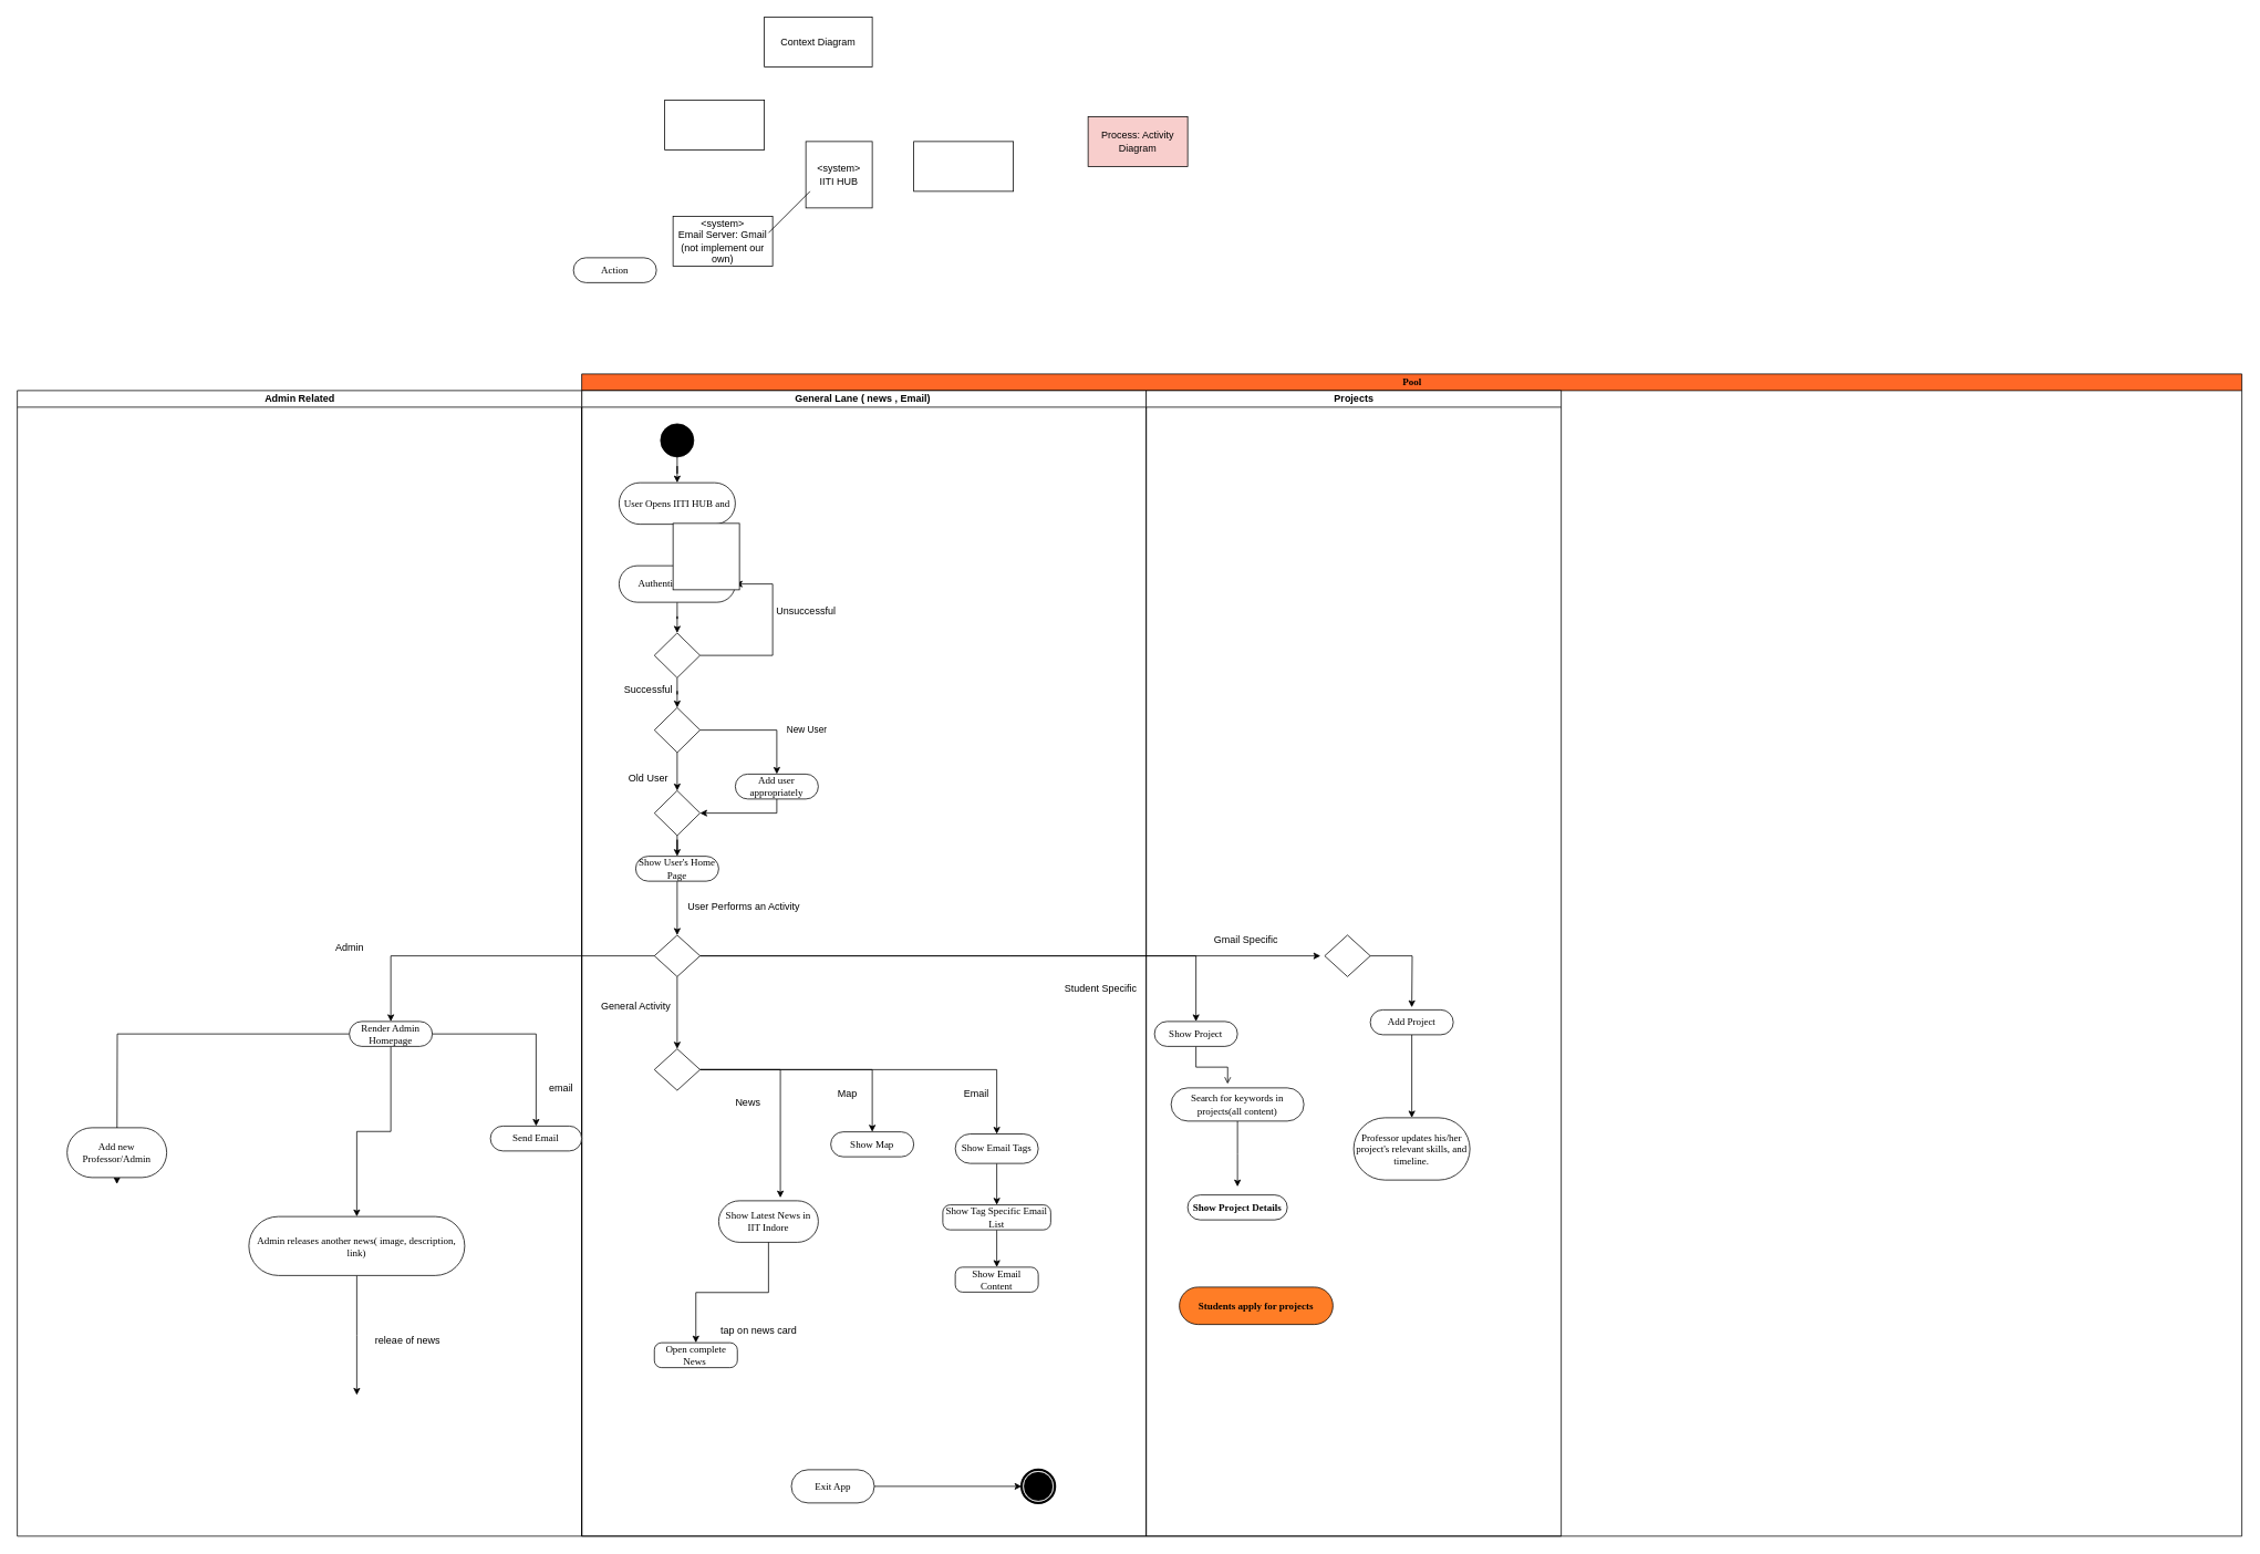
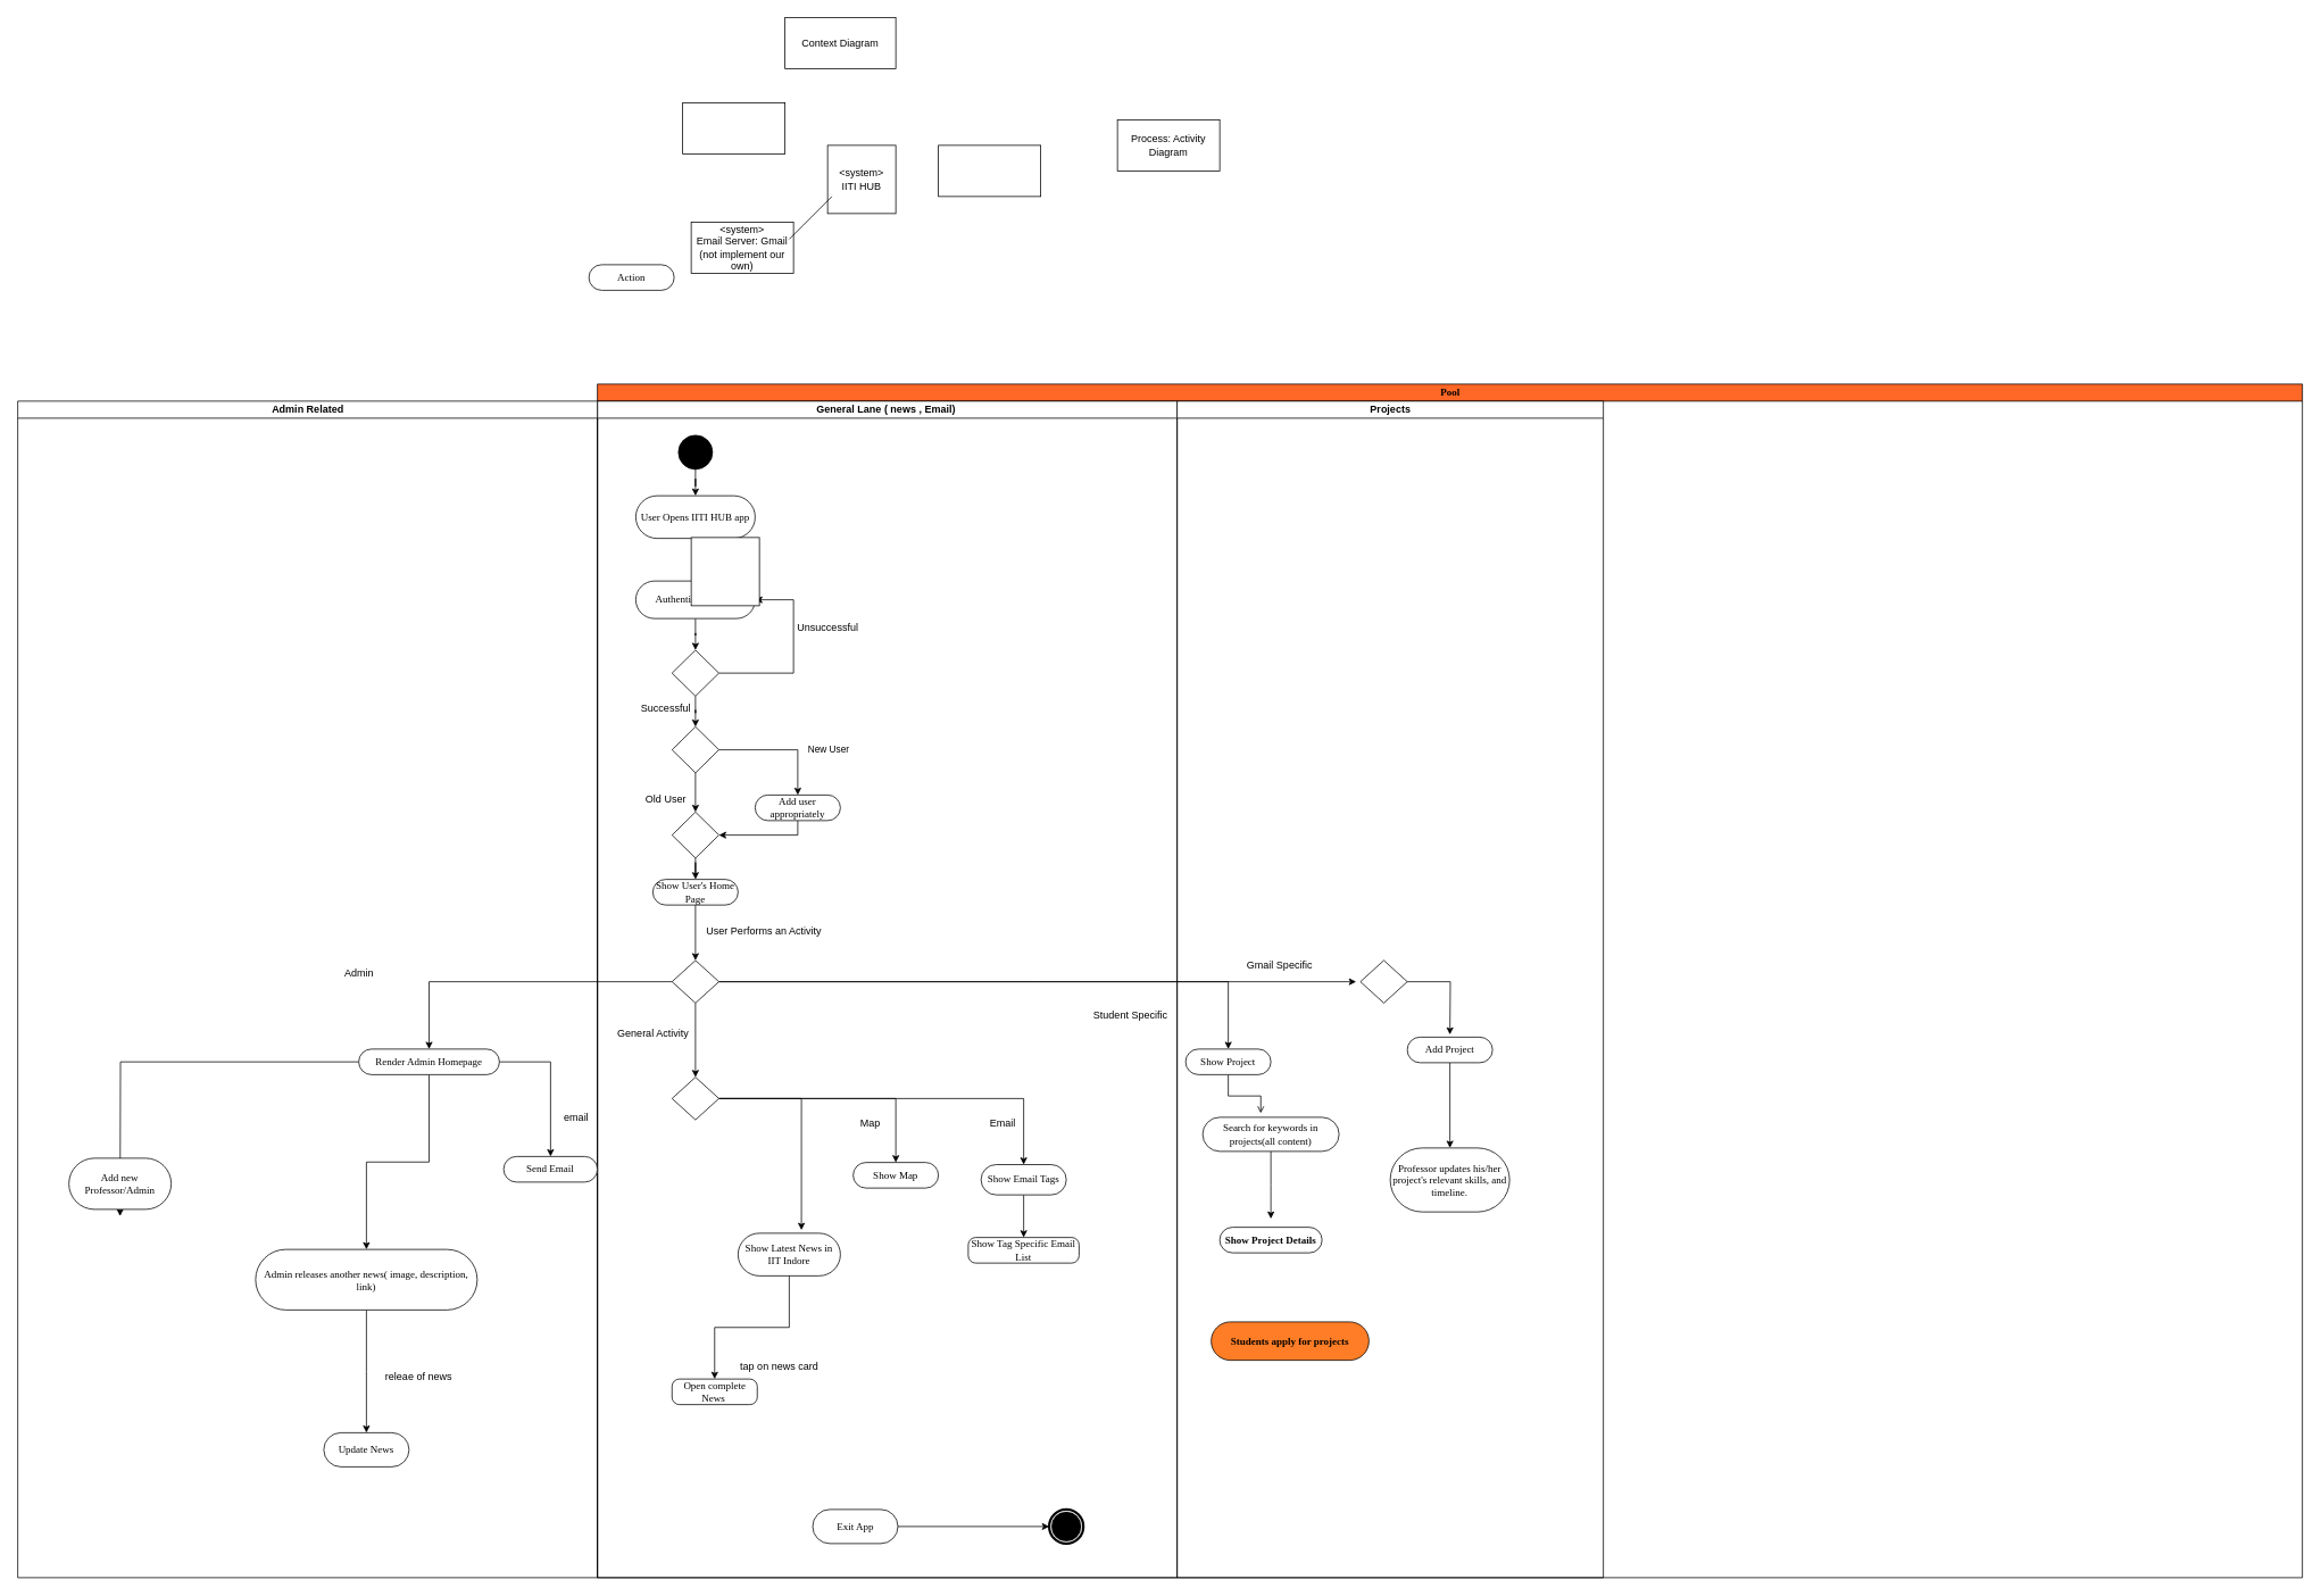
- <mxCell id="66" value="Process: Activity Diagram" style="rounded=0;whiteSpace=wrap;html=1;fillColor=#f8cecc;" parent="1" vertex="1"><mxGeometry x="1310" y="140" width="120" height="60" as="geometry" /></mxCell>
+ <mxCell id="66" value="Process: Activity Diagram" style="rounded=0;whiteSpace=wrap;html=1;" parent="1" vertex="1"><mxGeometry x="1310" y="140" width="120" height="60" as="geometry" /></mxCell>
- <mxCell id="14" value="User Opens IITI HUB and" style="rounded=1;whiteSpace=wrap;html=1;shadow=0;comic=0;labelBackgroundColor=none;strokeWidth=1;fontFamily=Verdana;fontSize=12;align=center;arcSize=50;" parent="3" vertex="1"><mxGeometry x="45" y="111" width="140" height="50" as="geometry" /></mxCell>
+ <mxCell id="14" value="User Opens IITI HUB app" style="rounded=1;whiteSpace=wrap;html=1;shadow=0;comic=0;labelBackgroundColor=none;strokeWidth=1;fontFamily=Verdana;fontSize=12;align=center;arcSize=50;" parent="3" vertex="1"><mxGeometry x="45" y="111" width="140" height="50" as="geometry" /></mxCell>
- <mxCell id="78" value="Render Admin Homepage" style="rounded=1;whiteSpace=wrap;html=1;shadow=0;comic=0;labelBackgroundColor=none;strokeWidth=1;fontFamily=Verdana;fontSize=12;align=center;arcSize=50;" parent="74" vertex="1"><mxGeometry x="400" y="760" width="100" height="30" as="geometry" /></mxCell>
+ <mxCell id="78" value="Render Admin Homepage" style="rounded=1;whiteSpace=wrap;html=1;shadow=0;comic=0;labelBackgroundColor=none;strokeWidth=1;fontFamily=Verdana;fontSize=12;align=center;arcSize=50;" parent="74" vertex="1"><mxGeometry x="400" y="760" width="165" height="30" as="geometry" /></mxCell>
- <mxCell id="19" value="News" style="text;html=1;align=center;verticalAlign=middle;resizable=0;points=[];autosize=1;strokeColor=none;fillColor=none;" parent="3" vertex="1"><mxGeometry x="175" y="843" width="50" height="30" as="geometry" /></mxCell>
- <mxCell id="29" style="edgeStyle=orthogonalEdgeStyle;rounded=0;orthogonalLoop=1;jettySize=auto;html=1;entryX=0.5;entryY=0;entryDx=0;entryDy=0;" parent="3" source="30" target="31" edge="1"><mxGeometry relative="1" as="geometry" /></mxCell>
- <mxCell id="31" value="Show Email Content" style="rounded=1;whiteSpace=wrap;html=1;shadow=0;comic=0;labelBackgroundColor=none;strokeWidth=1;fontFamily=Verdana;fontSize=12;align=center;arcSize=29;" parent="3" vertex="1"><mxGeometry x="450" y="1056" width="100" height="30" as="geometry" /></mxCell>
+ <mxCell id="85" value="Update News" style="rounded=1;whiteSpace=wrap;html=1;shadow=0;comic=0;labelBackgroundColor=none;strokeWidth=1;fontFamily=Verdana;fontSize=12;align=center;arcSize=50;" parent="74" vertex="1"><mxGeometry x="359" y="1210" width="100" height="40" as="geometry" /></mxCell>
